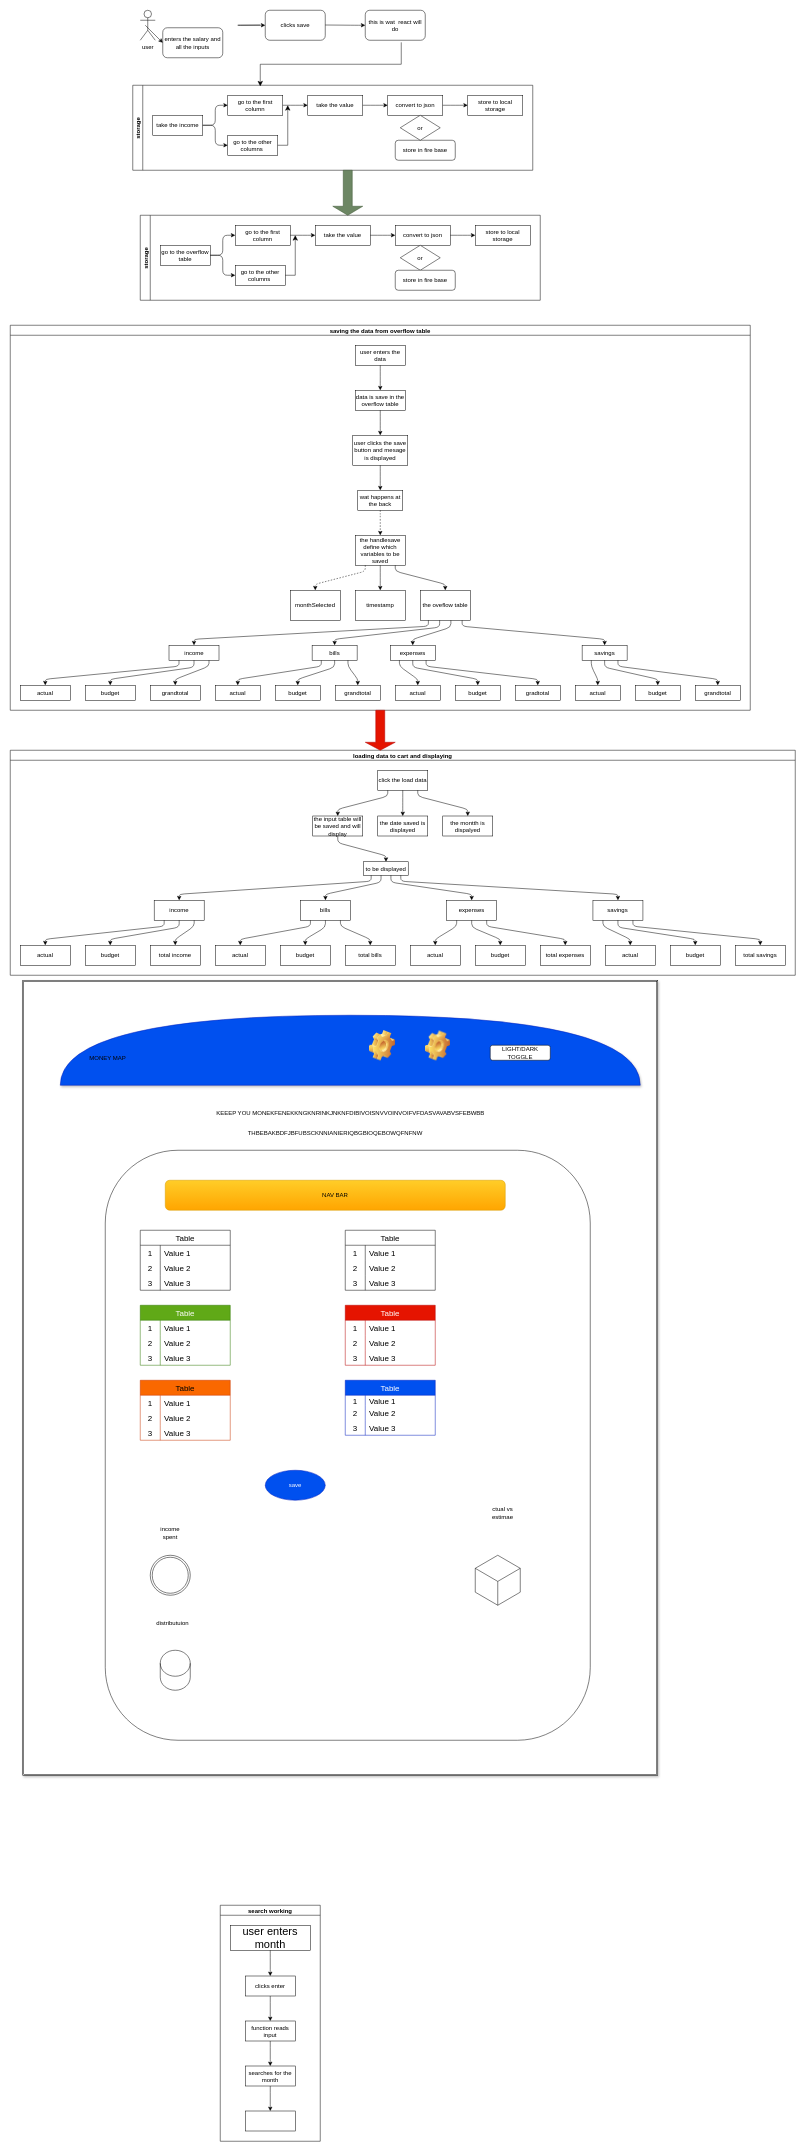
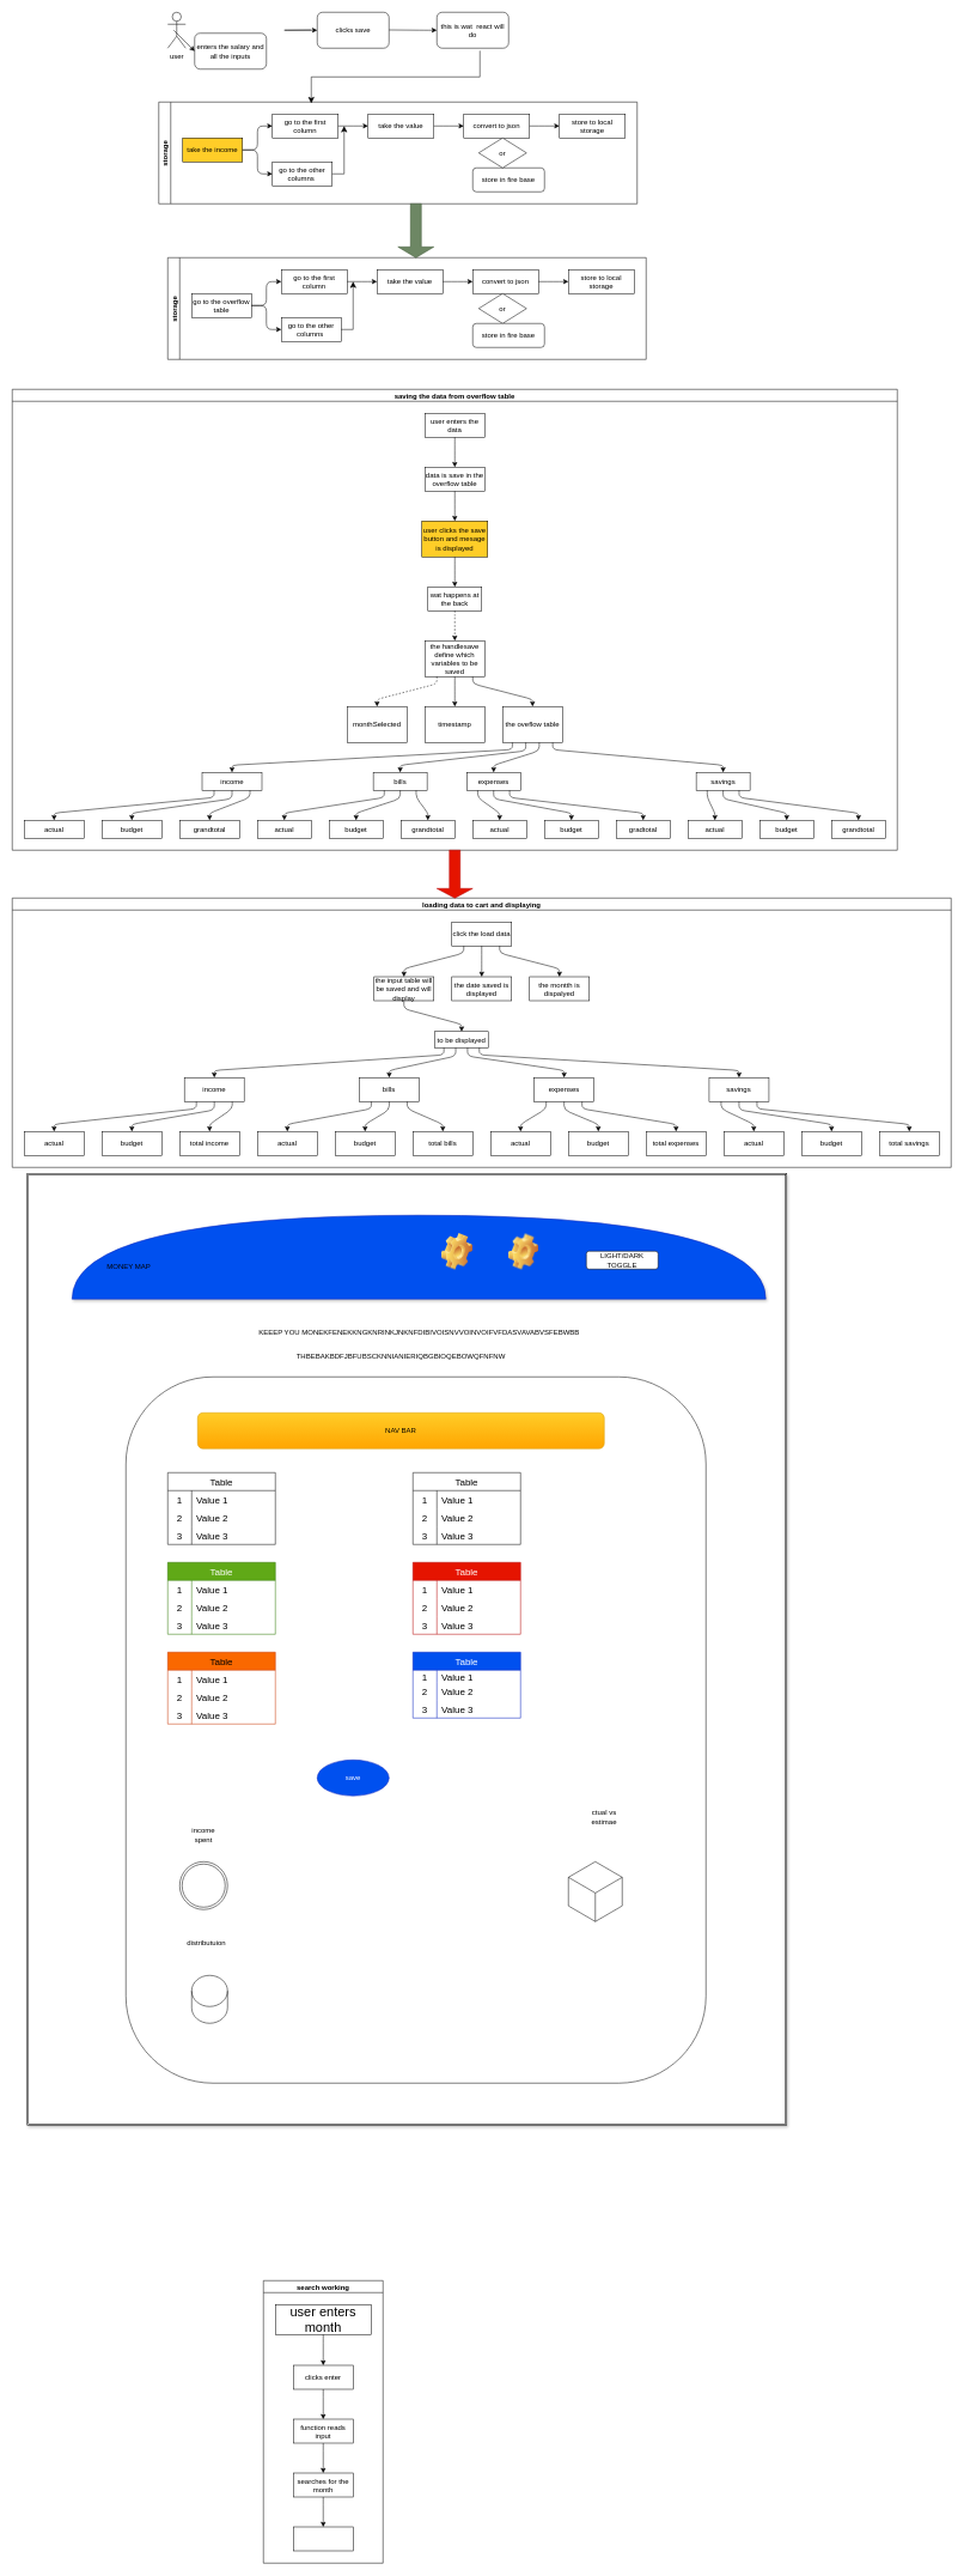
- <mxCell id="8" value="take the income" style="whiteSpace=wrap;html=1;" parent="7" vertex="1"><mxGeometry x="40" y="60" width="100" height="40" as="geometry" /></mxCell>
+ <mxCell id="8" value="take the income" style="whiteSpace=wrap;html=1;fillColor=#ffcd28;" parent="7" vertex="1"><mxGeometry x="40" y="60" width="100" height="40" as="geometry" /></mxCell>
- <mxCell id="88" value="user clicks the save button and mesage is displayed" style="whiteSpace=wrap;html=1;" parent="83" vertex="1"><mxGeometry x="685" y="220" width="110" height="60" as="geometry" /></mxCell>
+ <mxCell id="88" value="user clicks the save button and mesage is displayed" style="whiteSpace=wrap;html=1;fillColor=#ffcd28;" parent="83" vertex="1"><mxGeometry x="685" y="220" width="110" height="60" as="geometry" /></mxCell>
- <mxCell id="206" value="ctual vs estimae" style="text;strokeColor=none;align=center;fillColor=none;html=1;verticalAlign=middle;whiteSpace=wrap;rounded=0;" parent="1" vertex="1"><mxGeometry x="975" y="3010" width="60" height="30" as="geometry" /></mxCell>
+ <mxCell id="206" value="ctual vs estimae" style="text;strokeColor=none;align=center;fillColor=none;html=1;verticalAlign=middle;whiteSpace=wrap;rounded=0;" parent="1" vertex="1"><mxGeometry x="980" y="3020" width="60" height="30" as="geometry" /></mxCell>
